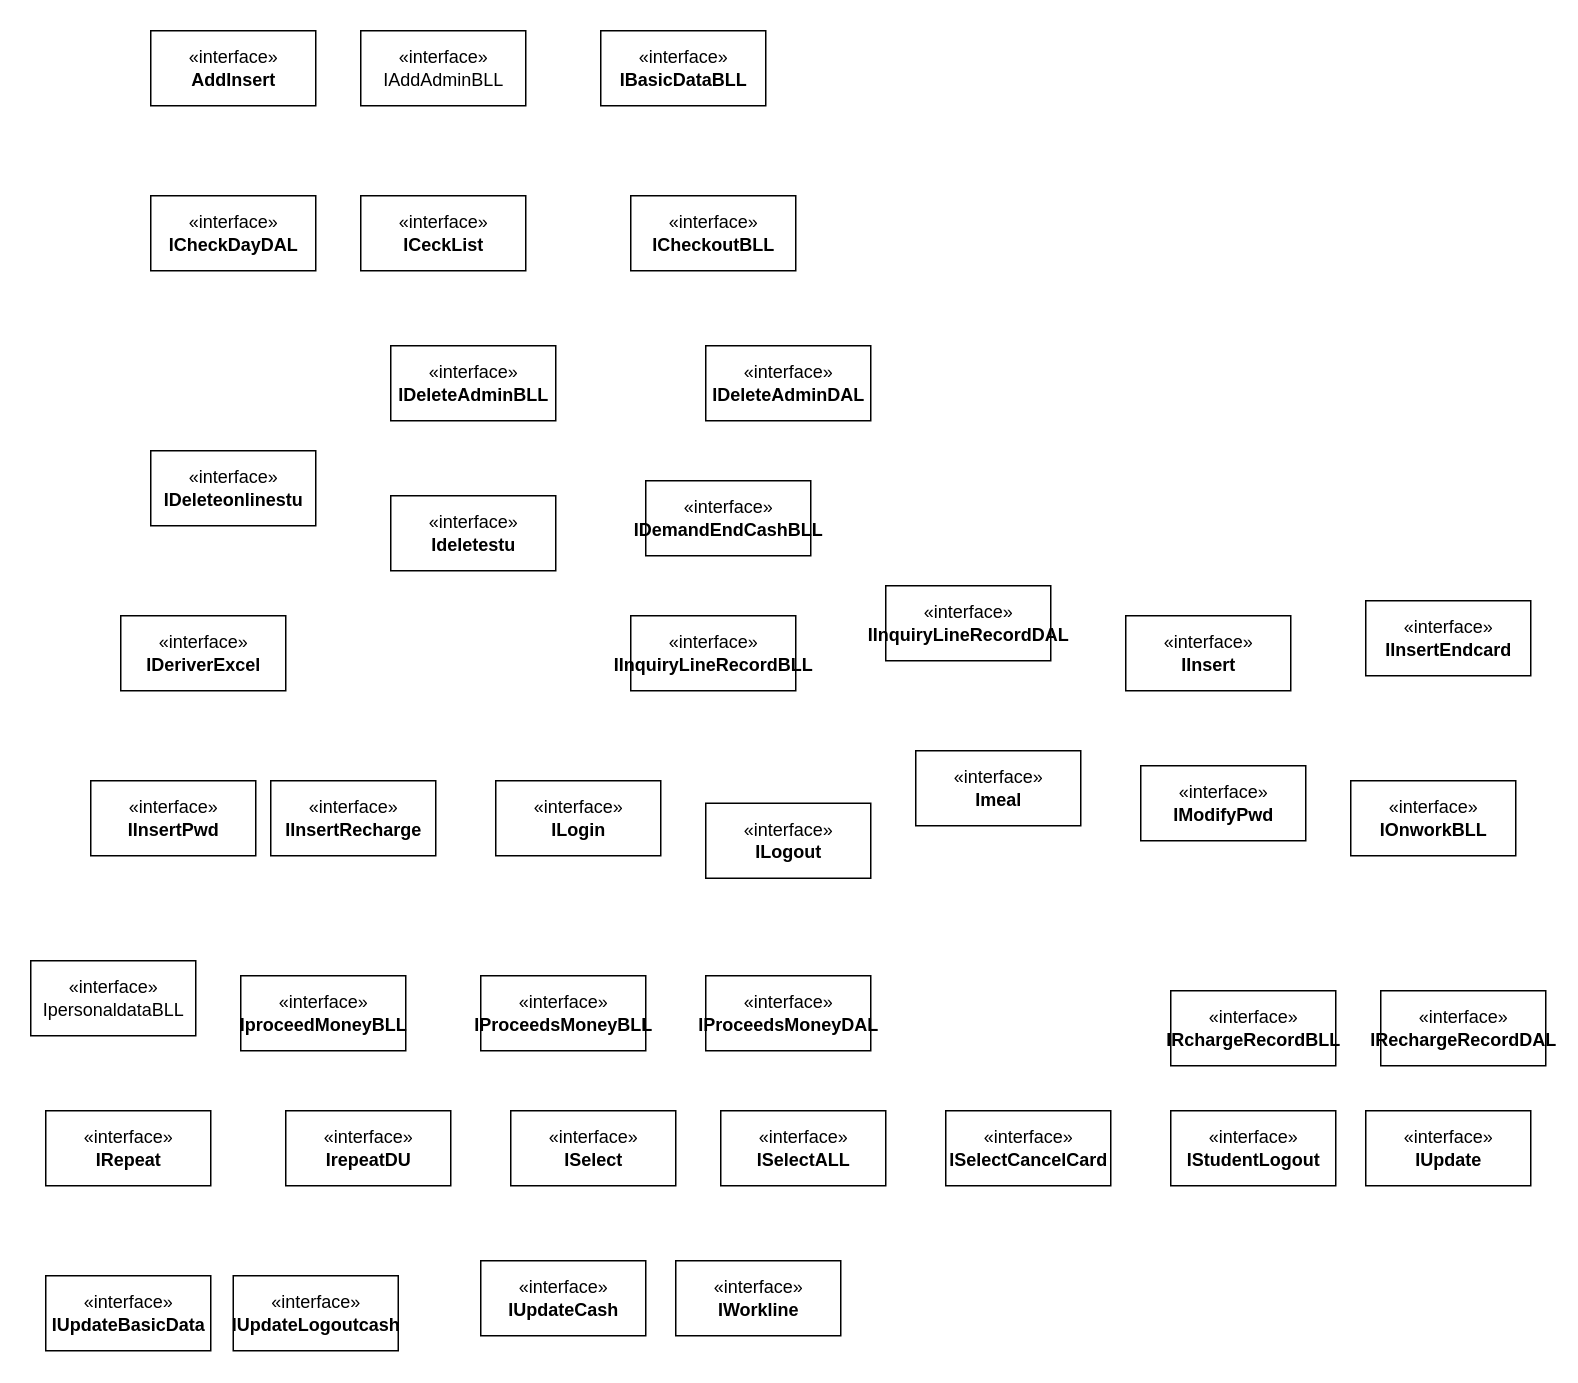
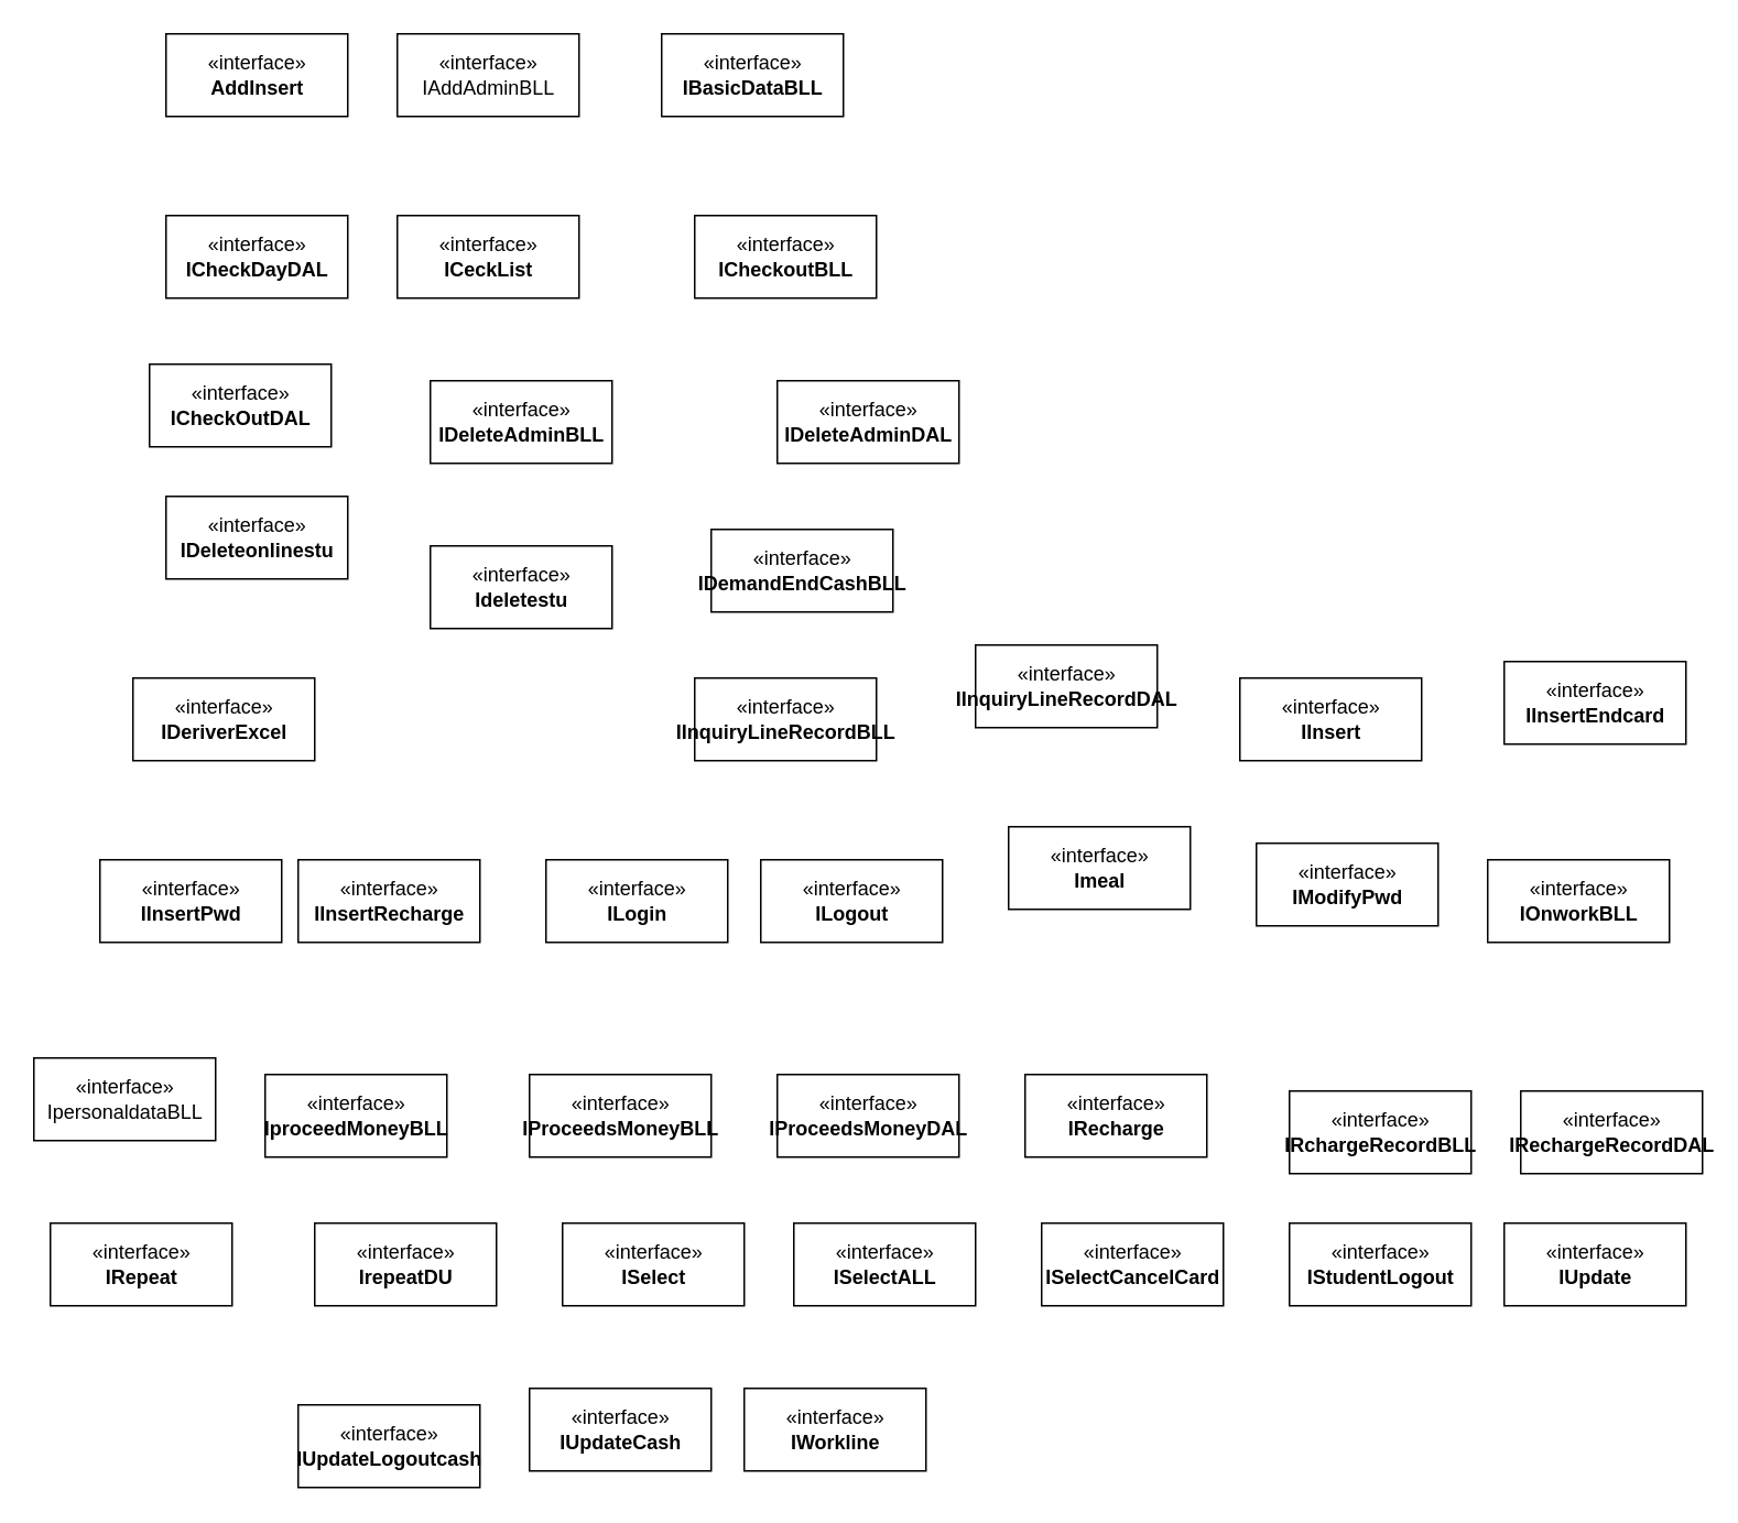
+ <mxCell id="8" value="«interface»&lt;br&gt;&lt;b&gt;ICheckOutDAL&lt;/b&gt;" style="html=1;" vertex="1" parent="1"><mxGeometry x="90" y="220" width="110" height="50" as="geometry" /></mxCell>
- <mxCell id="22" value="«interface»&lt;br&gt;&lt;b&gt;ILogout&lt;/b&gt;" style="html=1;" vertex="1" parent="1"><mxGeometry x="470" y="535" width="110" height="50" as="geometry" /></mxCell>
+ <mxCell id="22" value="«interface»&lt;br&gt;&lt;b&gt;ILogout&lt;/b&gt;" style="html=1;" vertex="1" parent="1"><mxGeometry x="460" y="520" width="110" height="50" as="geometry" /></mxCell>
+ <mxCell id="30" value="«interface»&lt;br&gt;&lt;b&gt;IRecharge&lt;/b&gt;" style="html=1;" vertex="1" parent="1"><mxGeometry x="620" y="650" width="110" height="50" as="geometry" /></mxCell>
- <mxCell id="40" value="«interface»&lt;br&gt;&lt;b&gt;IUpdateBasicData&lt;/b&gt;" style="html=1;" vertex="1" parent="1"><mxGeometry x="30" y="850" width="110" height="50" as="geometry" /></mxCell>
- <mxCell id="41" value="«interface»&lt;br&gt;&lt;b&gt;IUpdateLogoutcash&lt;/b&gt;" style="html=1;" vertex="1" parent="1"><mxGeometry x="155" y="850" width="110" height="50" as="geometry" /></mxCell>
+ <mxCell id="41" value="«interface»&lt;br&gt;&lt;b&gt;IUpdateLogoutcash&lt;/b&gt;" style="html=1;" vertex="1" parent="1"><mxGeometry x="180" y="850" width="110" height="50" as="geometry" /></mxCell>
